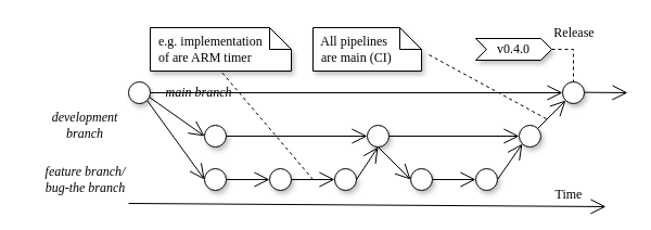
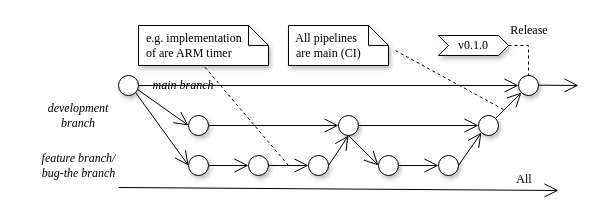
- <mxCell id="3" value="v0.4.0" style="shape=step;perimeter=stepPerimeter;whiteSpace=wrap;html=1;fixedSize=1;size=10;shadow=1;fontFamily=Computer Modern;" parent="1" vertex="1"><mxGeometry x="438" y="35" width="70" height="20" as="geometry" /></mxCell>
+ <mxCell id="3" value="v0.1.0" style="shape=step;perimeter=stepPerimeter;whiteSpace=wrap;html=1;fixedSize=1;size=10;shadow=1;fontFamily=Computer Modern;" parent="1" vertex="1"><mxGeometry x="438" y="35" width="70" height="20" as="geometry" /></mxCell>
- <mxCell id="28" value="Time" style="text;html=1;strokeColor=none;fillColor=none;align=center;verticalAlign=middle;whiteSpace=wrap;rounded=0;fontFamily=Computer Modern;" parent="1" vertex="1"><mxGeometry x="494" y="169" width="60" height="20" as="geometry" /></mxCell>
+ <mxCell id="28" value="All" style="text;html=1;strokeColor=none;fillColor=none;align=center;verticalAlign=middle;whiteSpace=wrap;rounded=0;fontFamily=Computer Modern;" parent="1" vertex="1"><mxGeometry x="494" y="169" width="60" height="20" as="geometry" /></mxCell>
